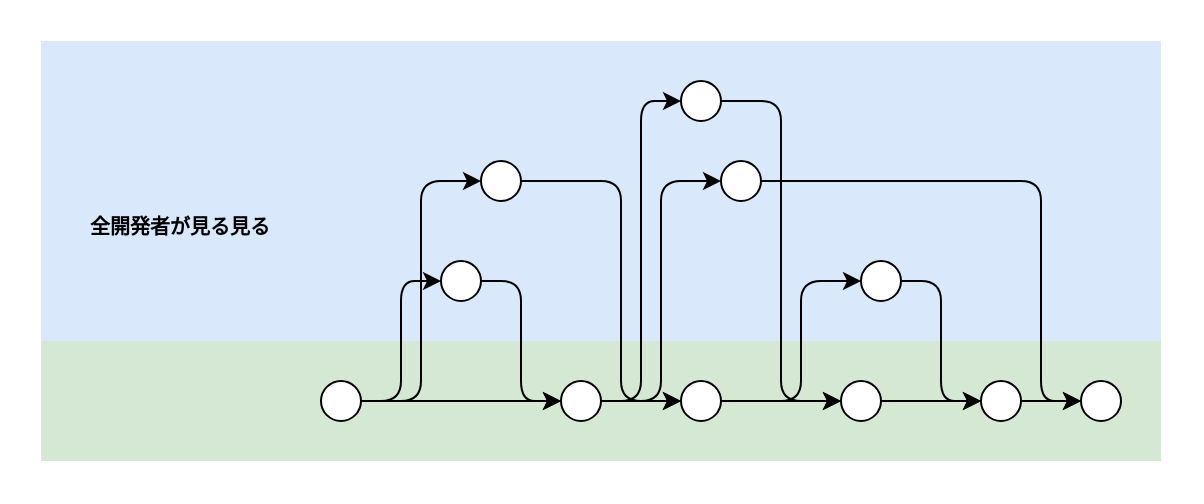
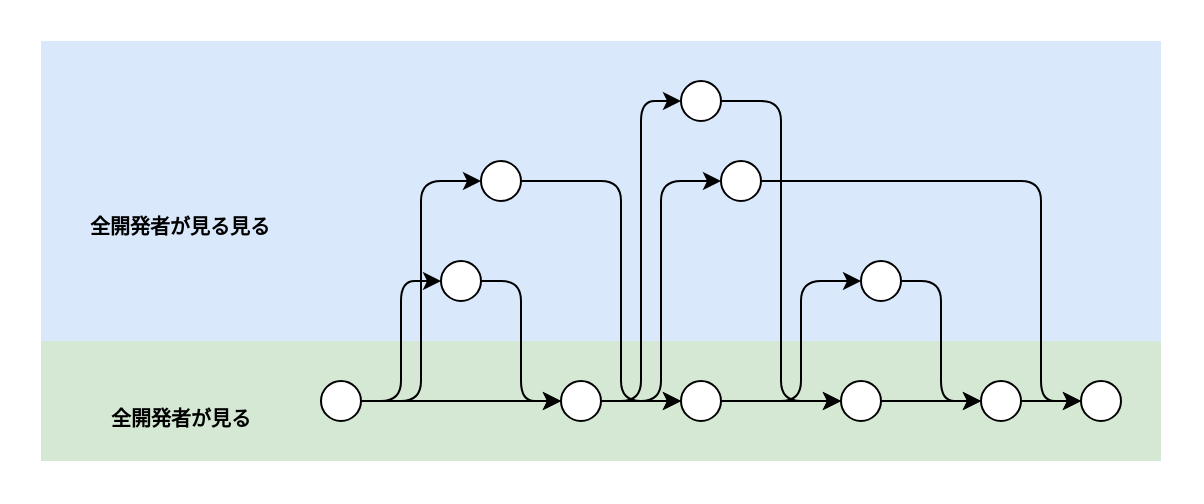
+ <mxCell id="27" value="&lt;font style=&quot;font-size: 10px;&quot;&gt;&lt;b&gt;全開発者が見る&lt;/b&gt;&lt;/font&gt;" style="text;html=1;strokeColor=none;fillColor=none;align=center;verticalAlign=middle;whiteSpace=wrap;rounded=0;" parent="26" vertex="1"><mxGeometry y="22.5" width="111" height="22.5" as="geometry" /></mxCell>
